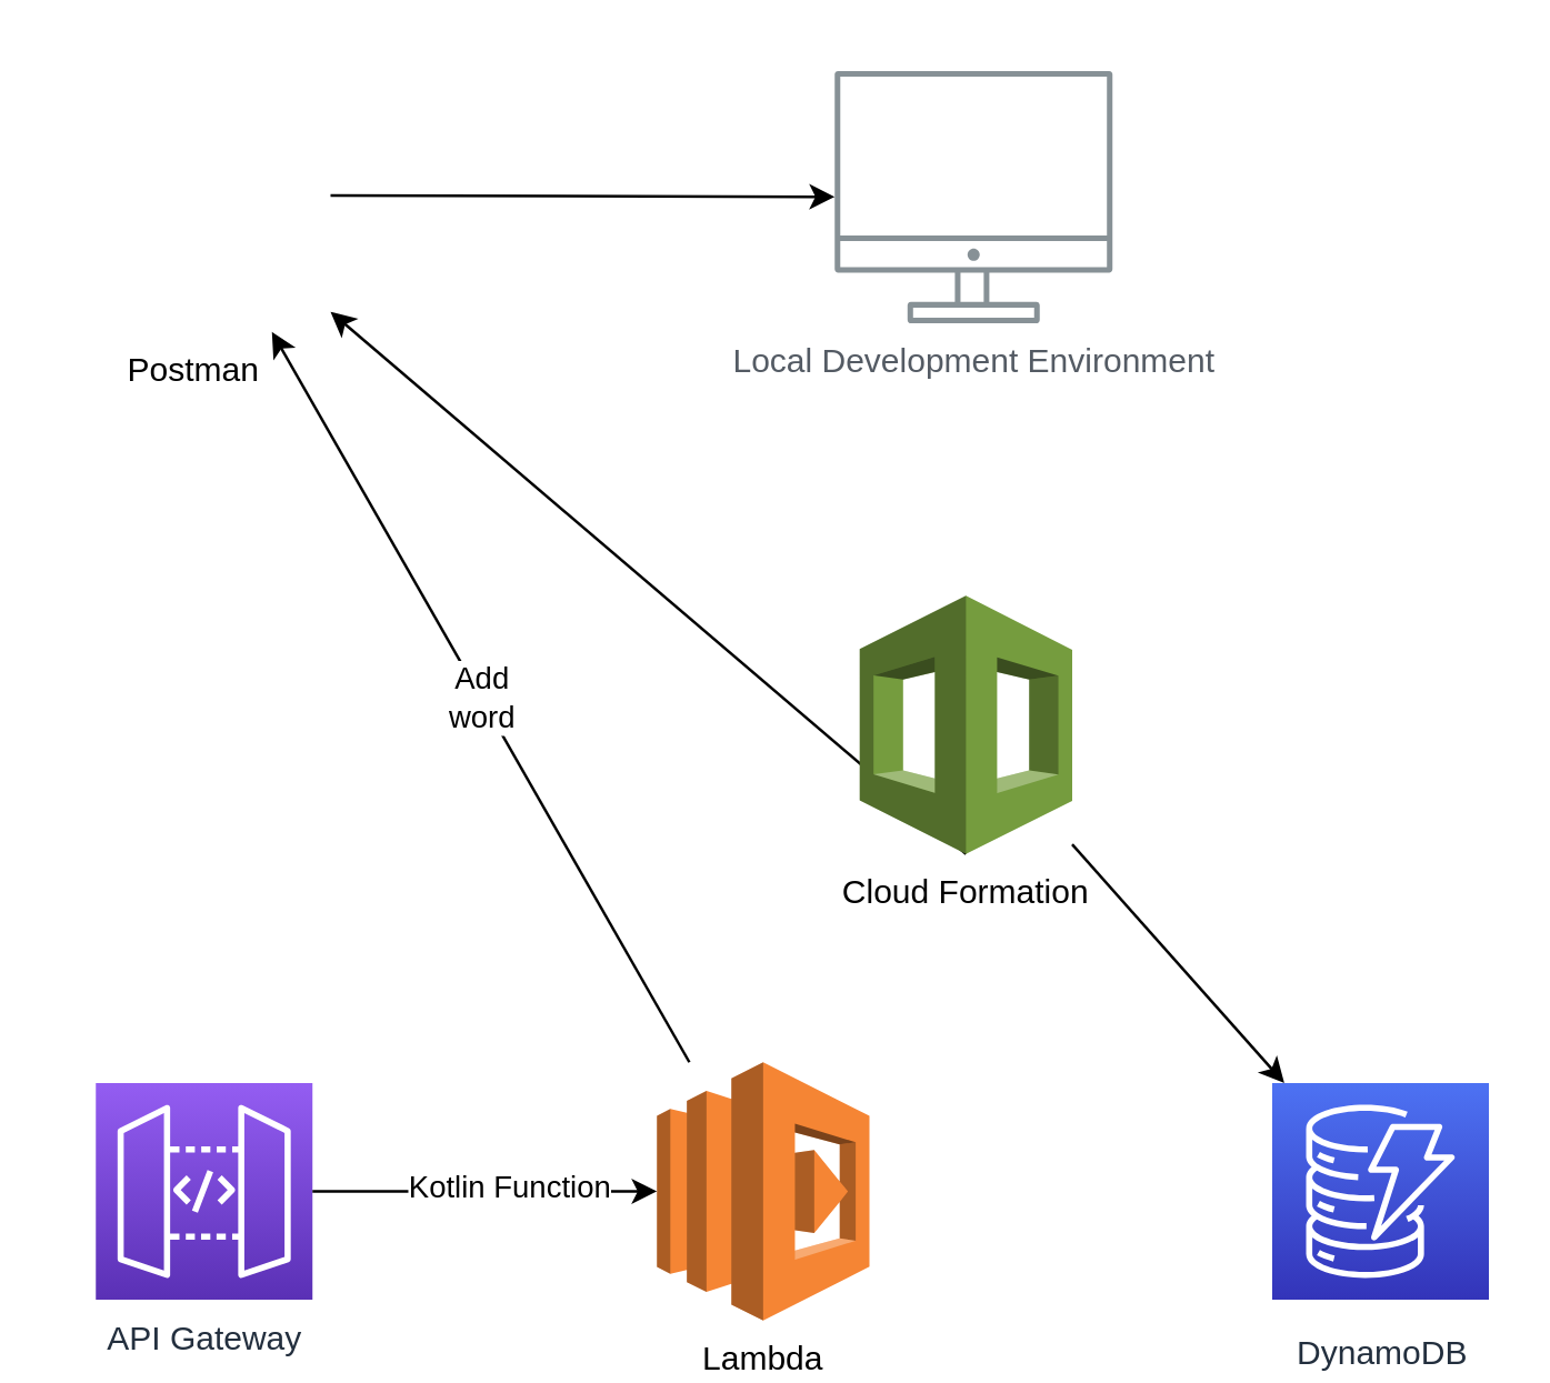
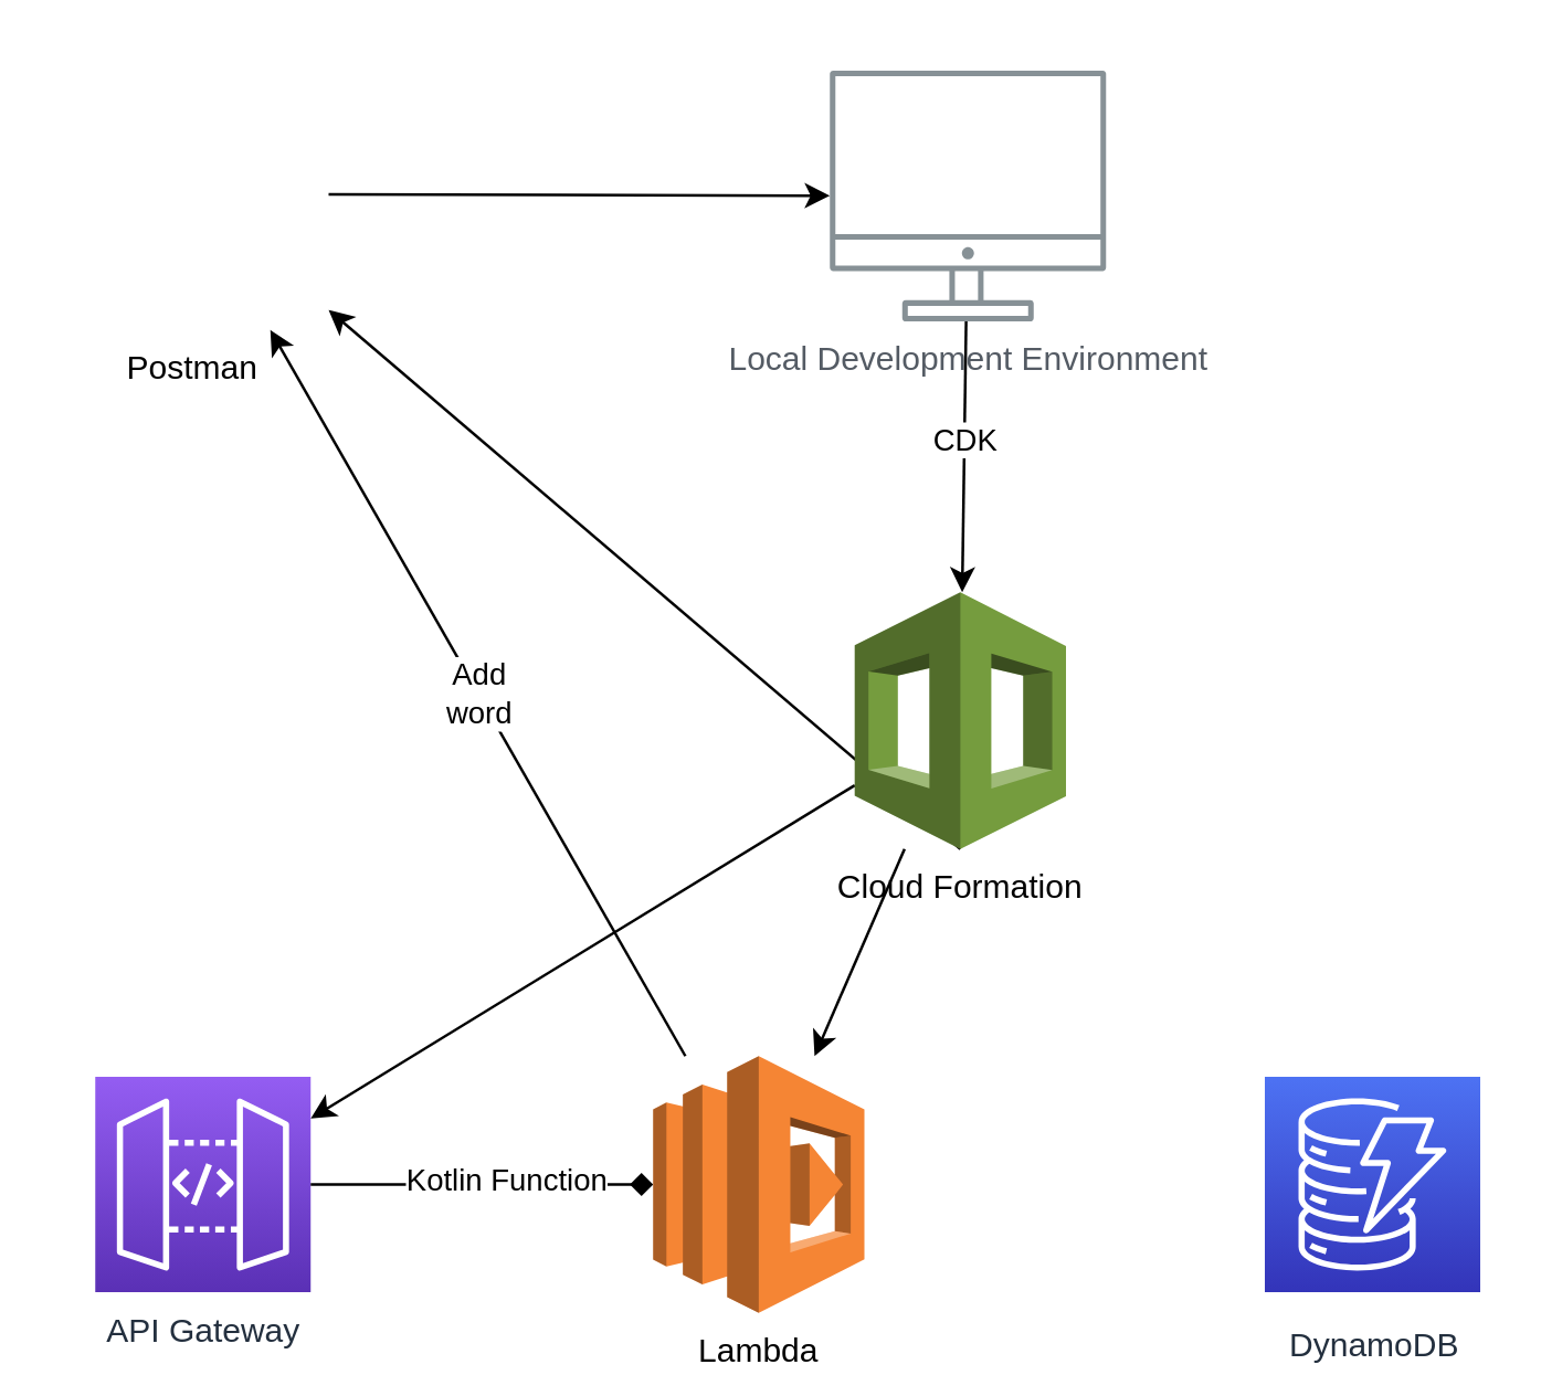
+ <mxCell id="15" value="" style="endArrow=classic;html=1;" edge="1" parent="1" source="2" target="14"><mxGeometry width="50" height="50" relative="1" as="geometry"><mxPoint x="387" y="405.212" as="sourcePoint" /><mxPoint x="112" y="169.875" as="targetPoint" /></mxGeometry></mxCell>
+ <mxCell id="16" value="CDK" style="edgeLabel;html=1;align=center;verticalAlign=middle;resizable=0;points=[];" vertex="1" connectable="0" parent="15"><mxGeometry x="-0.132" relative="1" as="geometry"><mxPoint as="offset" /></mxGeometry></mxCell>
- <mxCell id="11" value="" style="endArrow=classic;html=1;" edge="1" parent="1" source="14" target="4"><mxGeometry width="50" height="50" relative="1" as="geometry"><mxPoint x="381.116" y="615.563" as="sourcePoint" /><mxPoint x="299.529" y="396" as="targetPoint" /></mxGeometry></mxCell>
+ <mxCell id="11" value="" style="endArrow=classic;html=1;" edge="1" parent="1" source="14" target="9"><mxGeometry width="50" height="50" relative="1" as="geometry"><mxPoint x="381.116" y="615.563" as="sourcePoint" /><mxPoint x="299.529" y="396" as="targetPoint" /></mxGeometry></mxCell>
+ <mxCell id="5" value="" style="endArrow=classic;html=1;" parent="1" source="14" target="3" edge="1"><mxGeometry width="50" height="50" relative="1" as="geometry"><mxPoint x="-208" y="430.5" as="sourcePoint" /><mxPoint x="-158" y="380.5" as="targetPoint" /></mxGeometry></mxCell>
- <mxCell id="6" value="" style="endArrow=classic;html=1;" parent="1" source="3" target="9" edge="1"><mxGeometry width="50" height="50" relative="1" as="geometry"><mxPoint x="174" y="499.5" as="sourcePoint" /><mxPoint x="224" y="449.5" as="targetPoint" /></mxGeometry></mxCell>
+ <mxCell id="6" value="" style="endArrow=diamond;html=1;" parent="1" source="3" target="9" edge="1"><mxGeometry width="50" height="50" relative="1" as="geometry"><mxPoint x="174" y="499.5" as="sourcePoint" /><mxPoint x="224" y="449.5" as="targetPoint" /></mxGeometry></mxCell>
